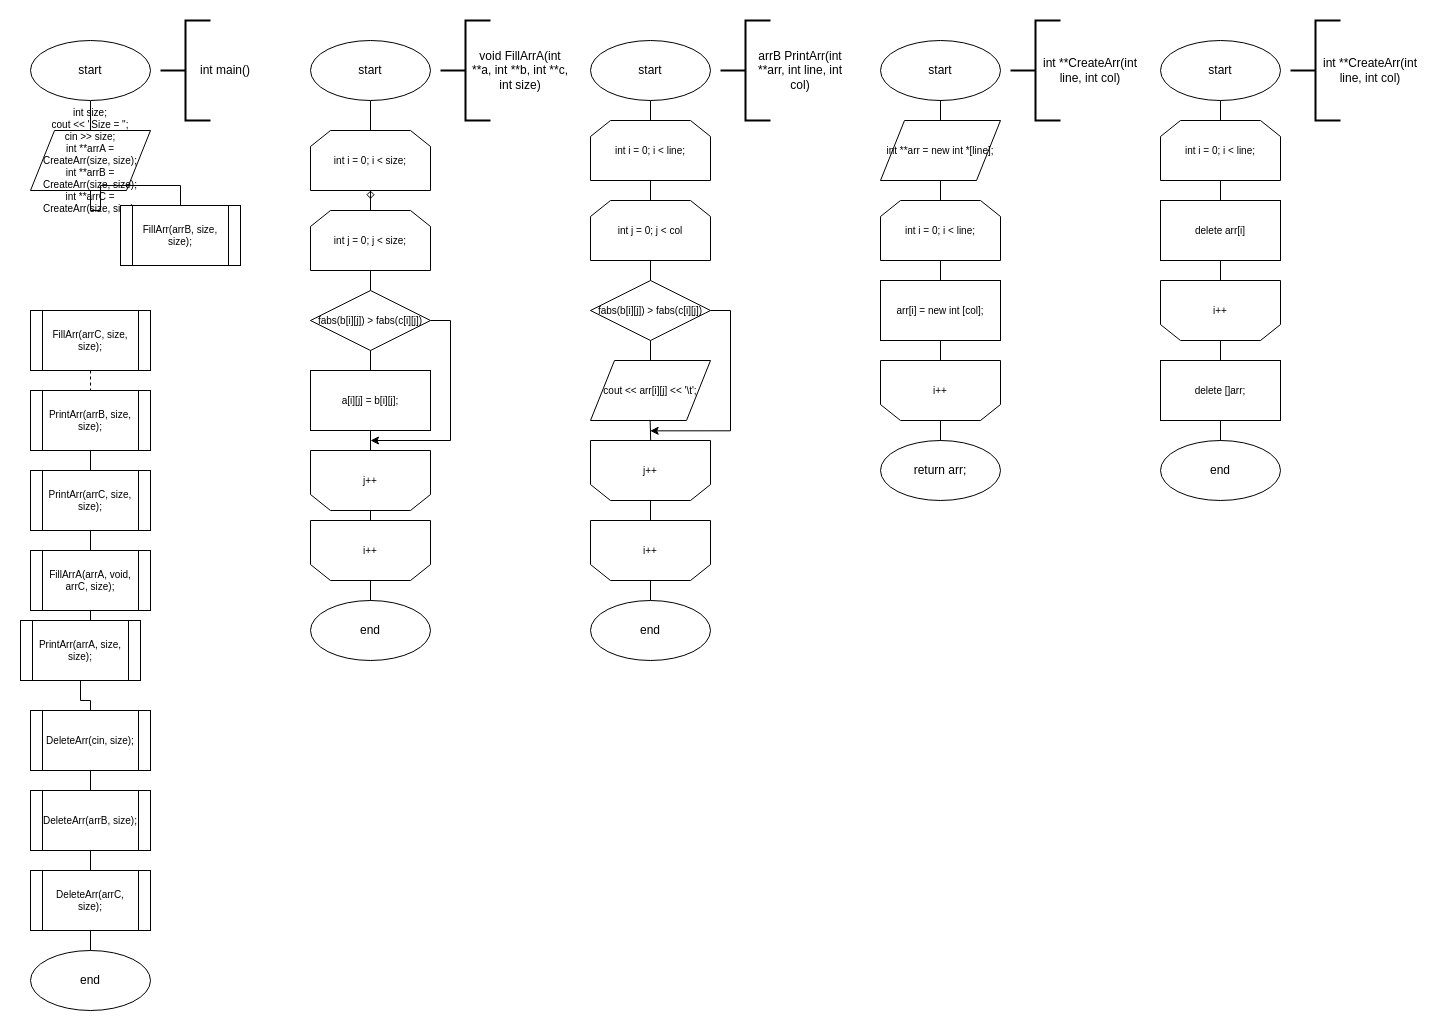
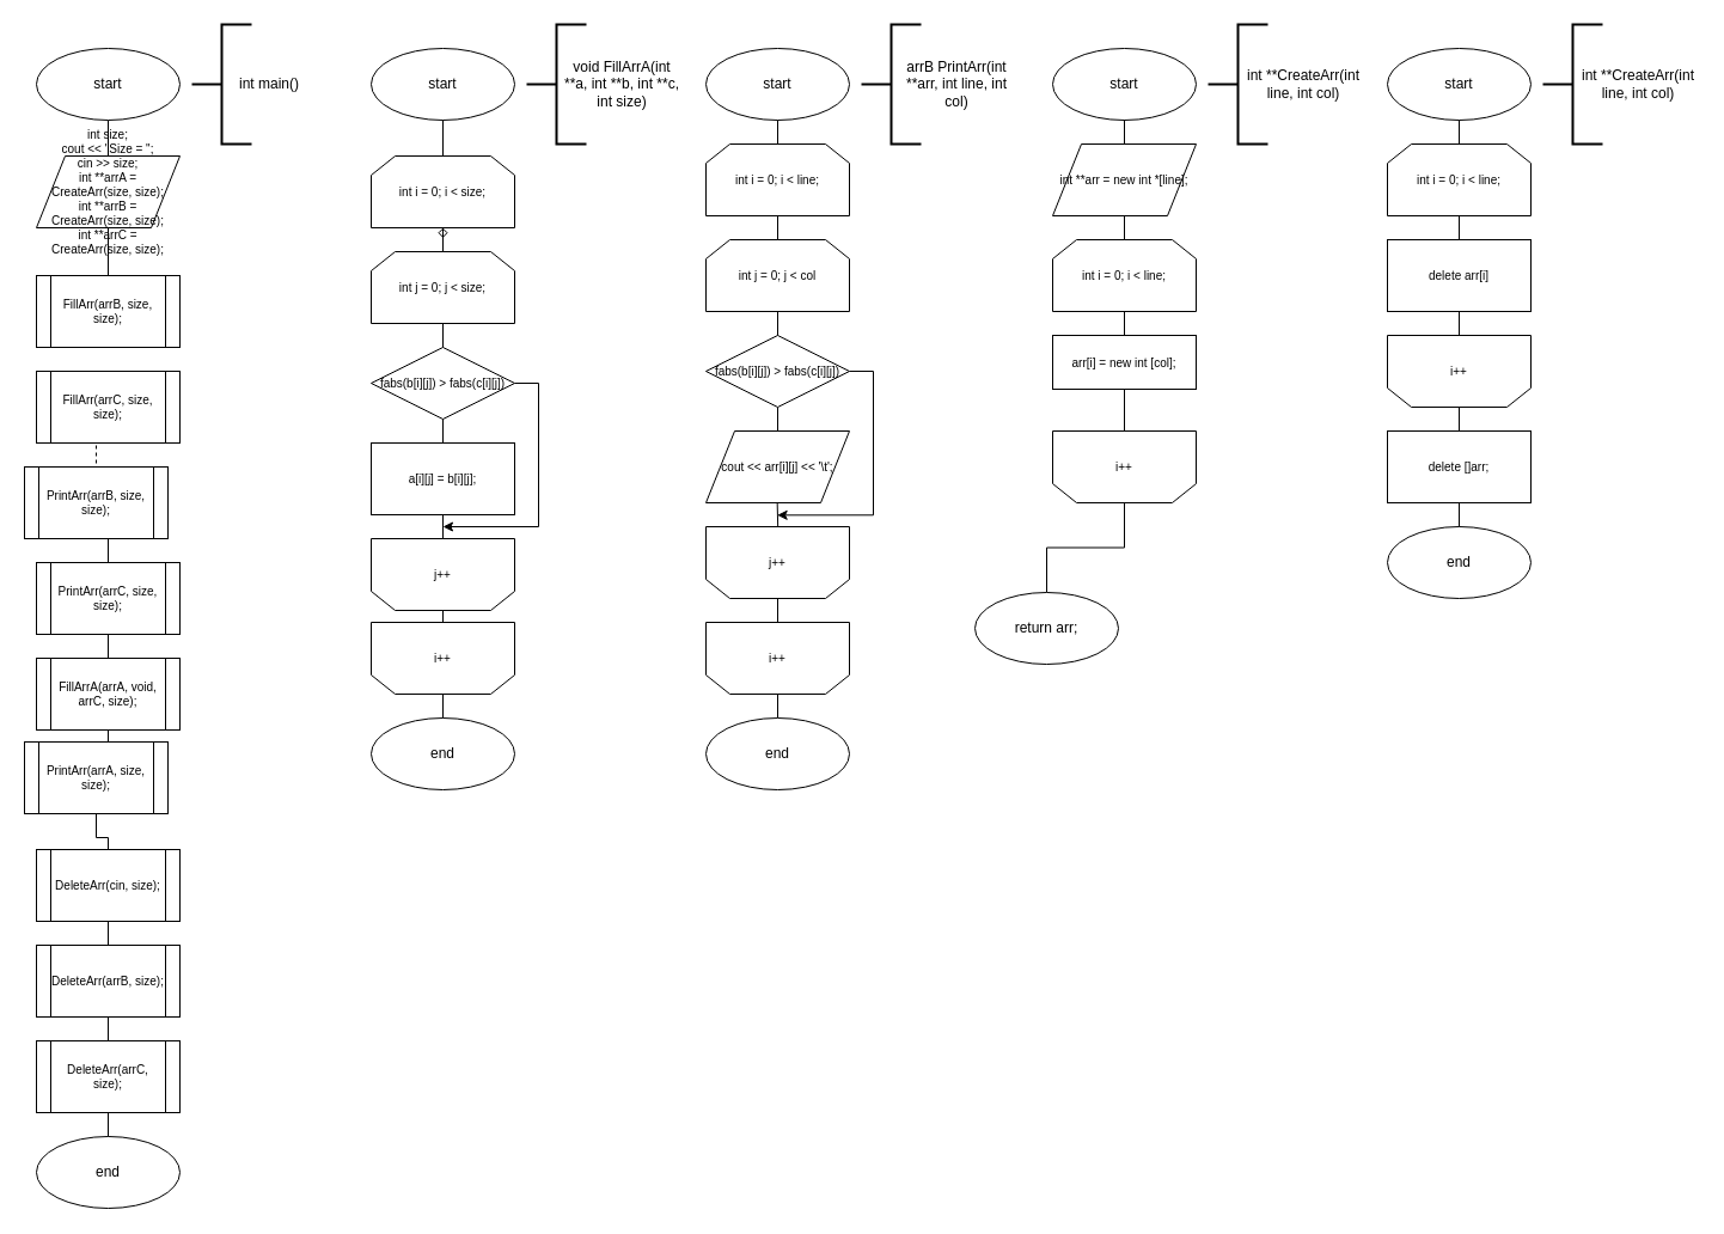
- <mxCell id="8" value="FillArr(arrB, size, size);" style="shape=process;whiteSpace=wrap;html=1;backgroundOutline=1;fontSize=10;" vertex="1" parent="1"><mxGeometry x="120" y="205" width="120" height="60" as="geometry" /></mxCell>
+ <mxCell id="8" value="FillArr(arrB, size, size);" style="shape=process;whiteSpace=wrap;html=1;backgroundOutline=1;fontSize=10;" vertex="1" parent="1"><mxGeometry x="30" y="230" width="120" height="60" as="geometry" /></mxCell>
- <mxCell id="71" value="arr[i] = new int [col];" style="rounded=0;whiteSpace=wrap;html=1;fontSize=10;" vertex="1" parent="1"><mxGeometry x="880" y="280" width="120" height="60" as="geometry" /></mxCell>
+ <mxCell id="71" value="arr[i] = new int [col];" style="rounded=0;whiteSpace=wrap;html=1;fontSize=10;" vertex="1" parent="1"><mxGeometry x="880" y="280" width="120" height="45" as="geometry" /></mxCell>
- <mxCell id="12" value="PrintArr(arrB, size, size);" style="shape=process;whiteSpace=wrap;html=1;backgroundOutline=1;fontSize=10;" vertex="1" parent="1"><mxGeometry x="30" y="390" width="120" height="60" as="geometry" /></mxCell>
+ <mxCell id="12" value="PrintArr(arrB, size, size);" style="shape=process;whiteSpace=wrap;html=1;backgroundOutline=1;fontSize=10;" vertex="1" parent="1"><mxGeometry x="20" y="390" width="120" height="60" as="geometry" /></mxCell>
- <mxCell id="74" value="return arr;" style="ellipse;whiteSpace=wrap;html=1;" vertex="1" parent="1"><mxGeometry x="880" y="440" width="120" height="60" as="geometry" /></mxCell>
+ <mxCell id="74" value="return arr;" style="ellipse;whiteSpace=wrap;html=1;" vertex="1" parent="1"><mxGeometry x="815" y="495" width="120" height="60" as="geometry" /></mxCell>
